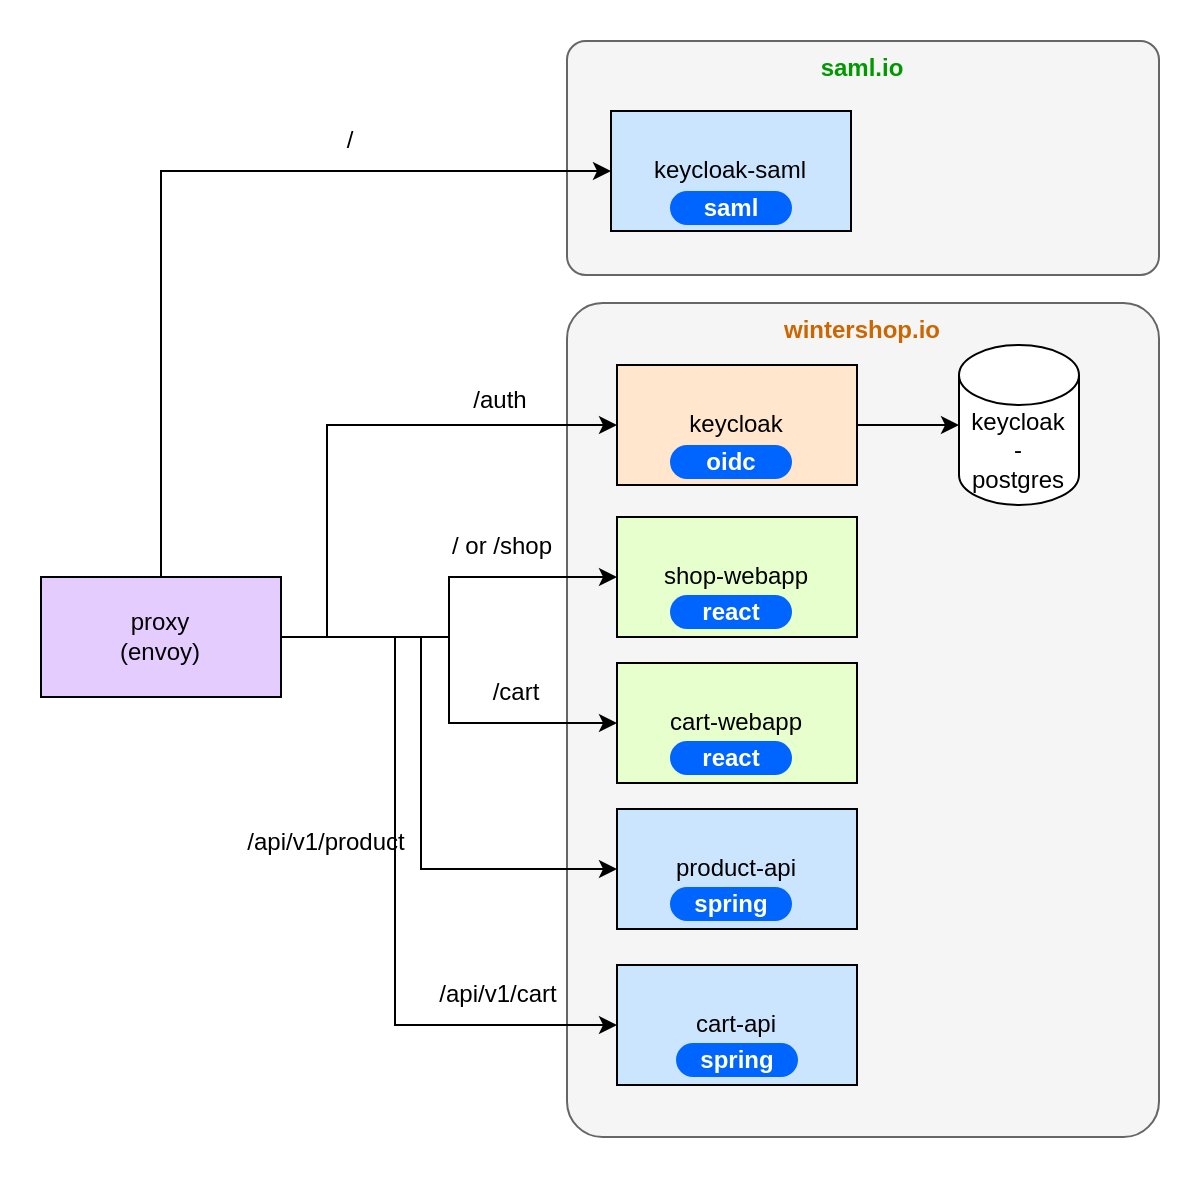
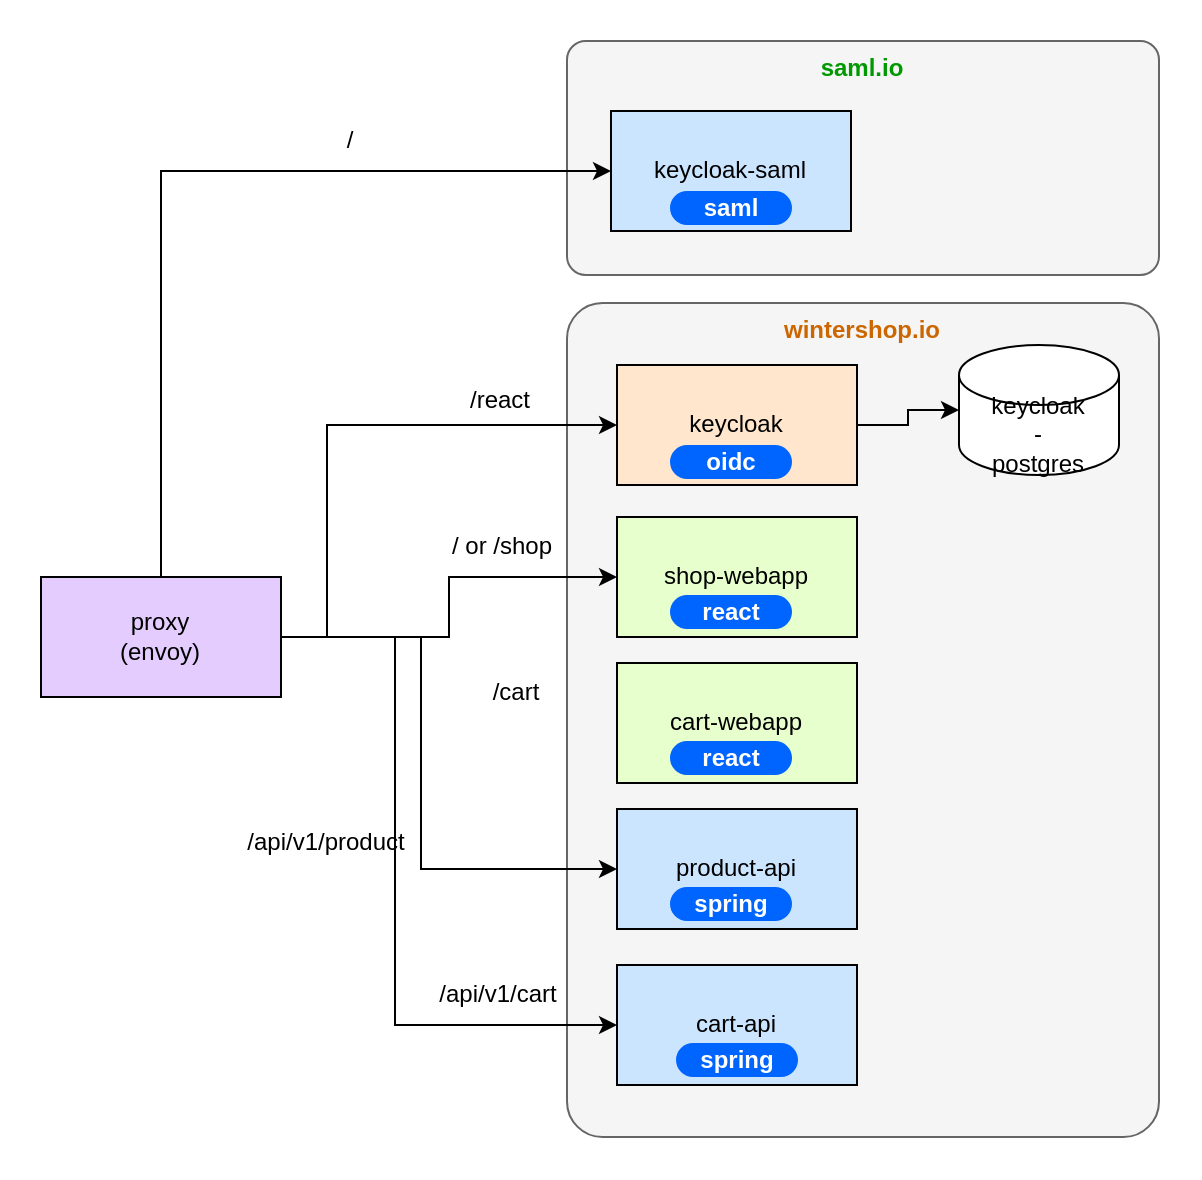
- <mxCell id="19" value="/auth" style="text;html=1;strokeColor=none;fillColor=none;align=center;verticalAlign=middle;whiteSpace=wrap;rounded=0;" parent="1" vertex="1"><mxGeometry x="220" y="185" width="60" height="30" as="geometry" /></mxCell>
+ <mxCell id="19" value="/react" style="text;html=1;strokeColor=none;fillColor=none;align=center;verticalAlign=middle;whiteSpace=wrap;rounded=0;" parent="1" vertex="1"><mxGeometry x="220" y="185" width="60" height="30" as="geometry" /></mxCell>
- <mxCell id="9" value="keycloak&lt;br&gt;-&lt;br&gt;postgres" style="shape=cylinder3;whiteSpace=wrap;html=1;boundedLbl=1;backgroundOutline=1;size=15;" parent="1" vertex="1"><mxGeometry x="479" y="172" width="60" height="80" as="geometry" /></mxCell>
+ <mxCell id="9" value="keycloak&lt;br&gt;-&lt;br&gt;postgres" style="shape=cylinder3;whiteSpace=wrap;html=1;boundedLbl=1;backgroundOutline=1;size=15;" parent="1" vertex="1"><mxGeometry x="479" y="172" width="80" height="65" as="geometry" /></mxCell>
- <mxCell id="15" style="edgeStyle=orthogonalEdgeStyle;rounded=0;orthogonalLoop=1;jettySize=auto;html=1;entryX=0;entryY=0.5;entryDx=0;entryDy=0;" parent="1" source="18" target="7" edge="1"><mxGeometry relative="1" as="geometry" /></mxCell>
